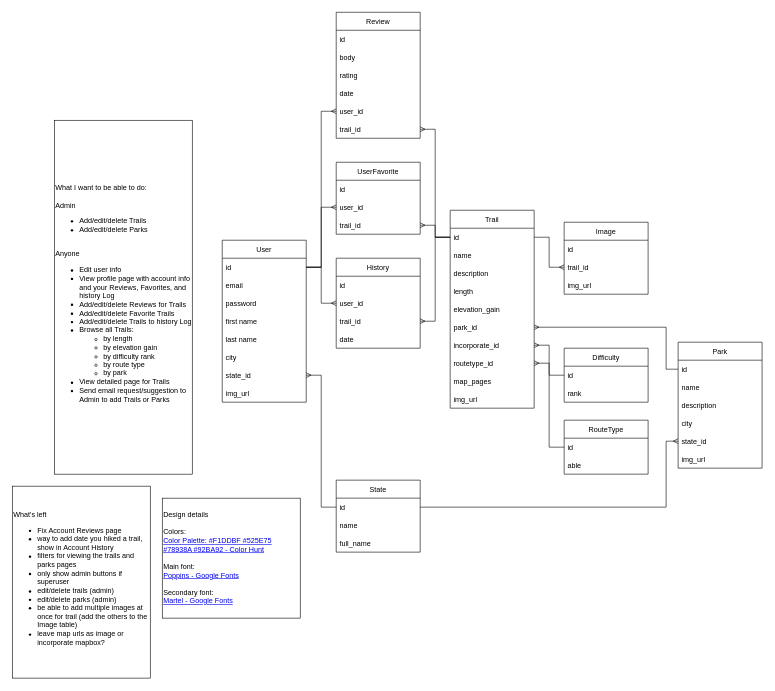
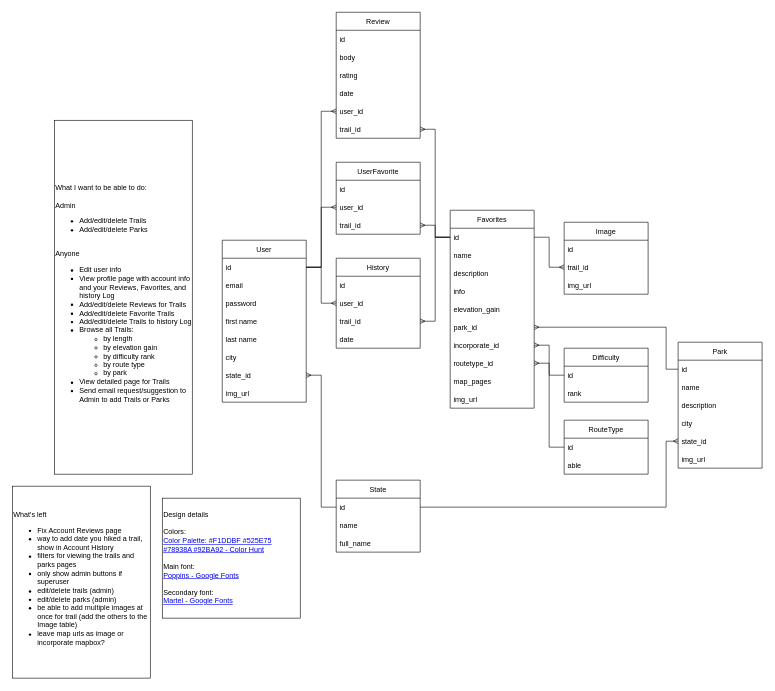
- <mxCell id="12" value="Trail" style="swimlane;fontStyle=0;childLayout=stackLayout;horizontal=1;startSize=30;horizontalStack=0;resizeParent=1;resizeParentMax=0;resizeLast=0;collapsible=1;marginBottom=0;" parent="1" vertex="1"><mxGeometry x="750" y="350" width="140" height="330" as="geometry" /></mxCell>
+ <mxCell id="12" value="Favorites" style="swimlane;fontStyle=0;childLayout=stackLayout;horizontal=1;startSize=30;horizontalStack=0;resizeParent=1;resizeParentMax=0;resizeLast=0;collapsible=1;marginBottom=0;" parent="1" vertex="1"><mxGeometry x="750" y="350" width="140" height="330" as="geometry" /></mxCell>
- <mxCell id="16" value="length" style="text;strokeColor=none;fillColor=none;align=left;verticalAlign=middle;spacingLeft=4;spacingRight=4;overflow=hidden;points=[[0,0.5],[1,0.5]];portConstraint=eastwest;rotatable=0;" parent="12" vertex="1"><mxGeometry y="120" width="140" height="30" as="geometry" /></mxCell>
+ <mxCell id="16" value="info" style="text;strokeColor=none;fillColor=none;align=left;verticalAlign=middle;spacingLeft=4;spacingRight=4;overflow=hidden;points=[[0,0.5],[1,0.5]];portConstraint=eastwest;rotatable=0;" parent="12" vertex="1"><mxGeometry y="120" width="140" height="30" as="geometry" /></mxCell>
